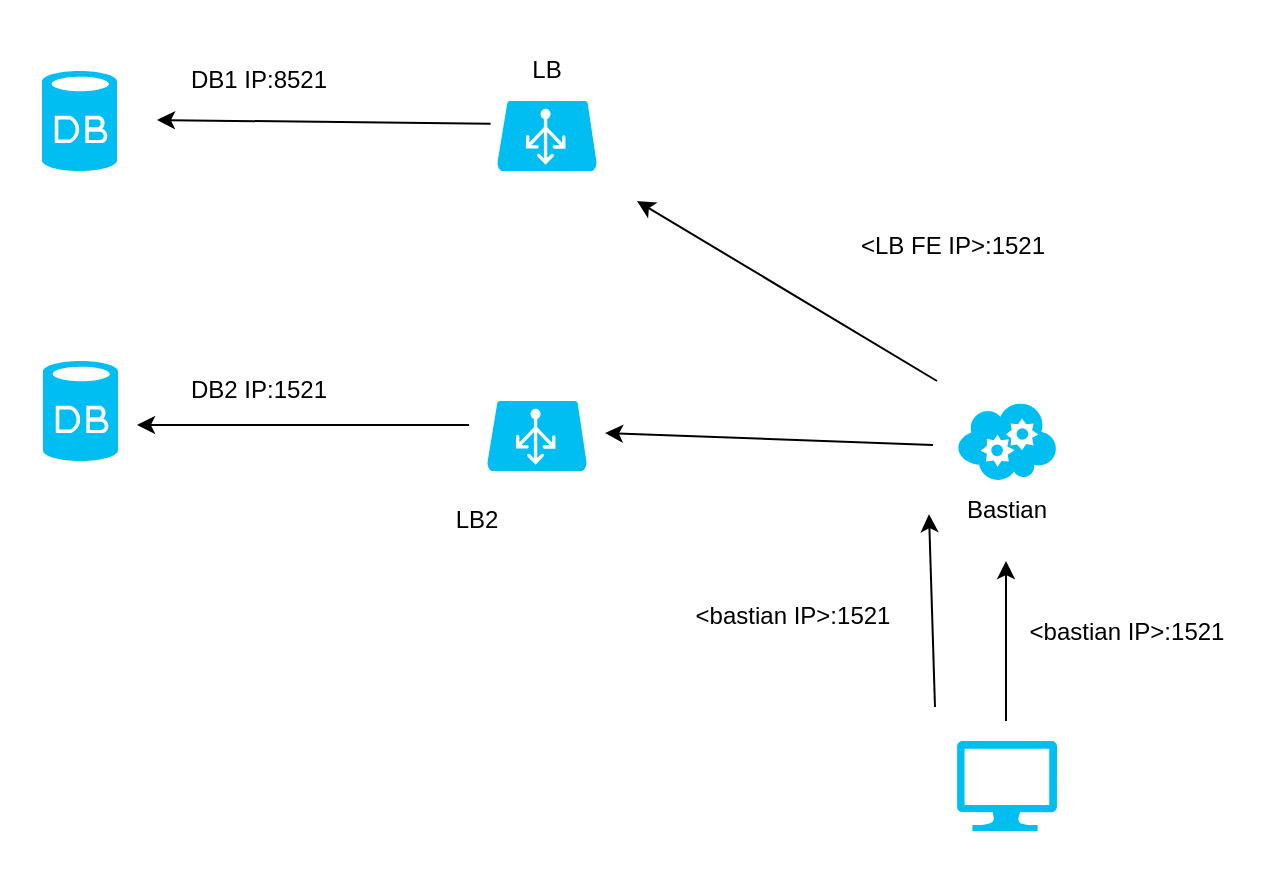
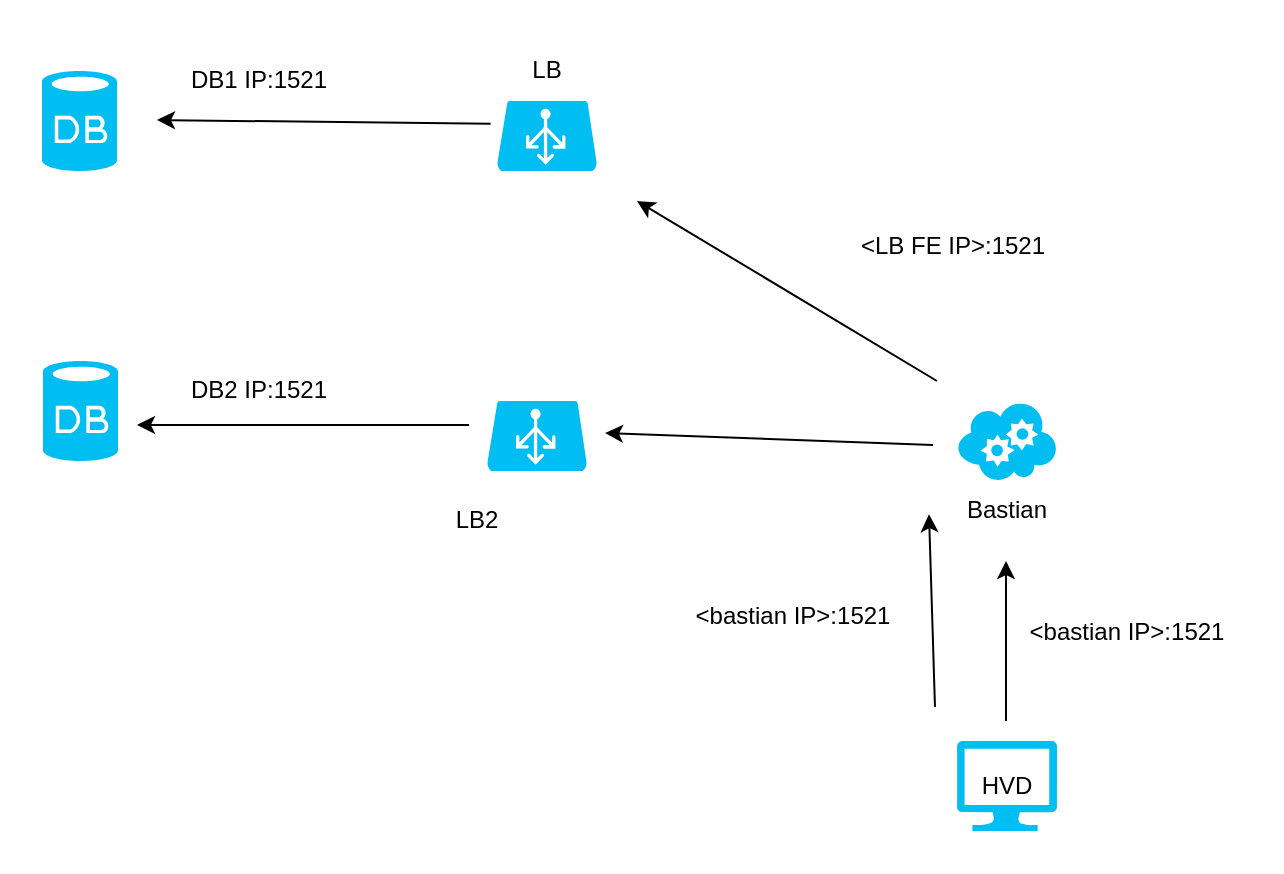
- <mxCell id="14" value="DB1 IP:8521" style="text;html=1;align=center;verticalAlign=middle;resizable=0;points=[];autosize=1;strokeColor=none;fillColor=none;" parent="1" vertex="1"><mxGeometry x="86" y="27" width="86" height="26" as="geometry" /></mxCell>
+ <mxCell id="14" value="DB1 IP:1521" style="text;html=1;align=center;verticalAlign=middle;resizable=0;points=[];autosize=1;strokeColor=none;fillColor=none;" parent="1" vertex="1"><mxGeometry x="86" y="27" width="86" height="26" as="geometry" /></mxCell>
+ <mxCell id="6" value="HVD" style="text;html=1;align=center;verticalAlign=middle;resizable=0;points=[];autosize=1;strokeColor=none;fillColor=none;" parent="1" vertex="1"><mxGeometry x="478" y="377.5" width="50" height="30" as="geometry" /></mxCell>
